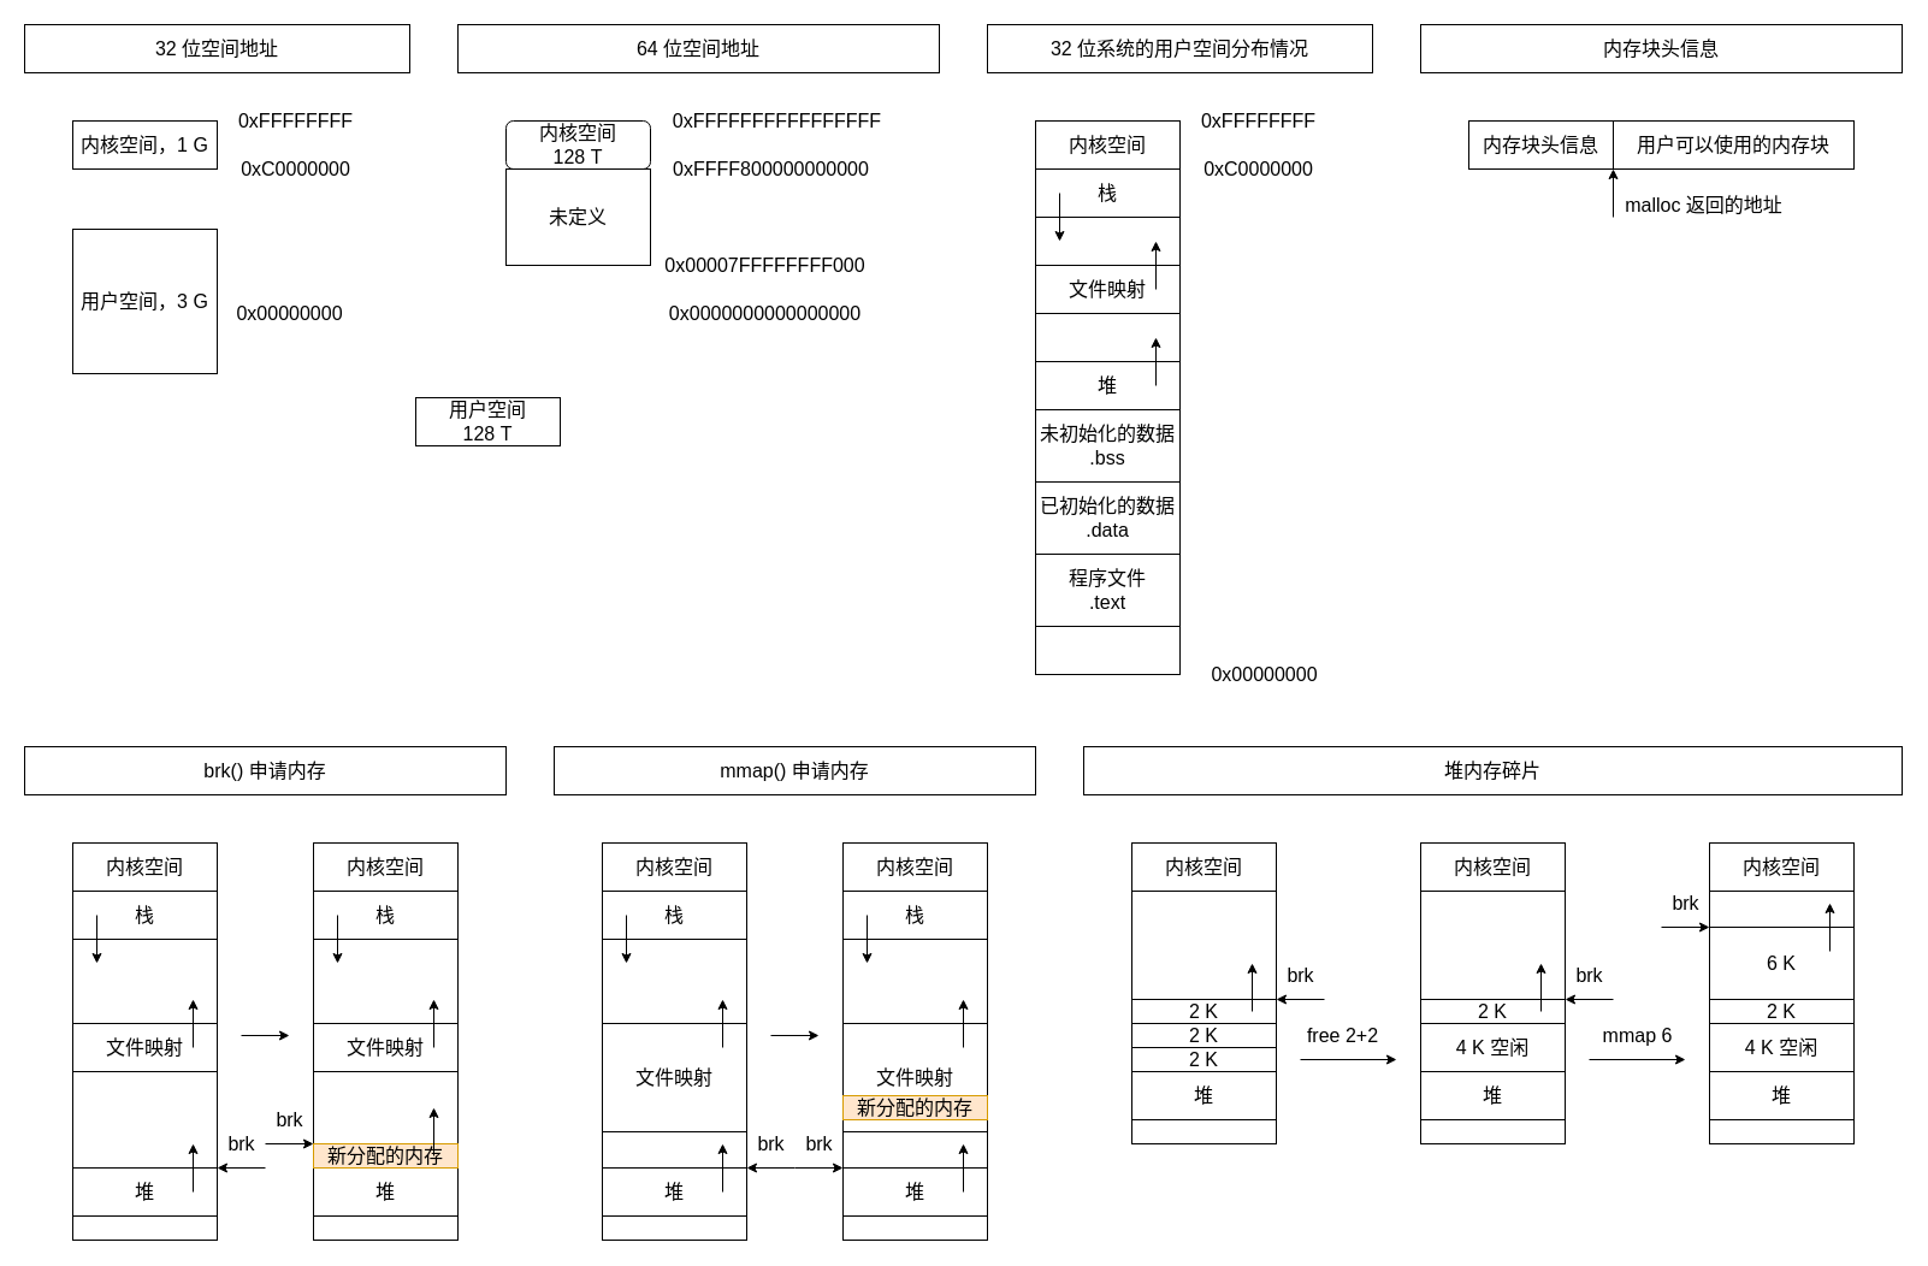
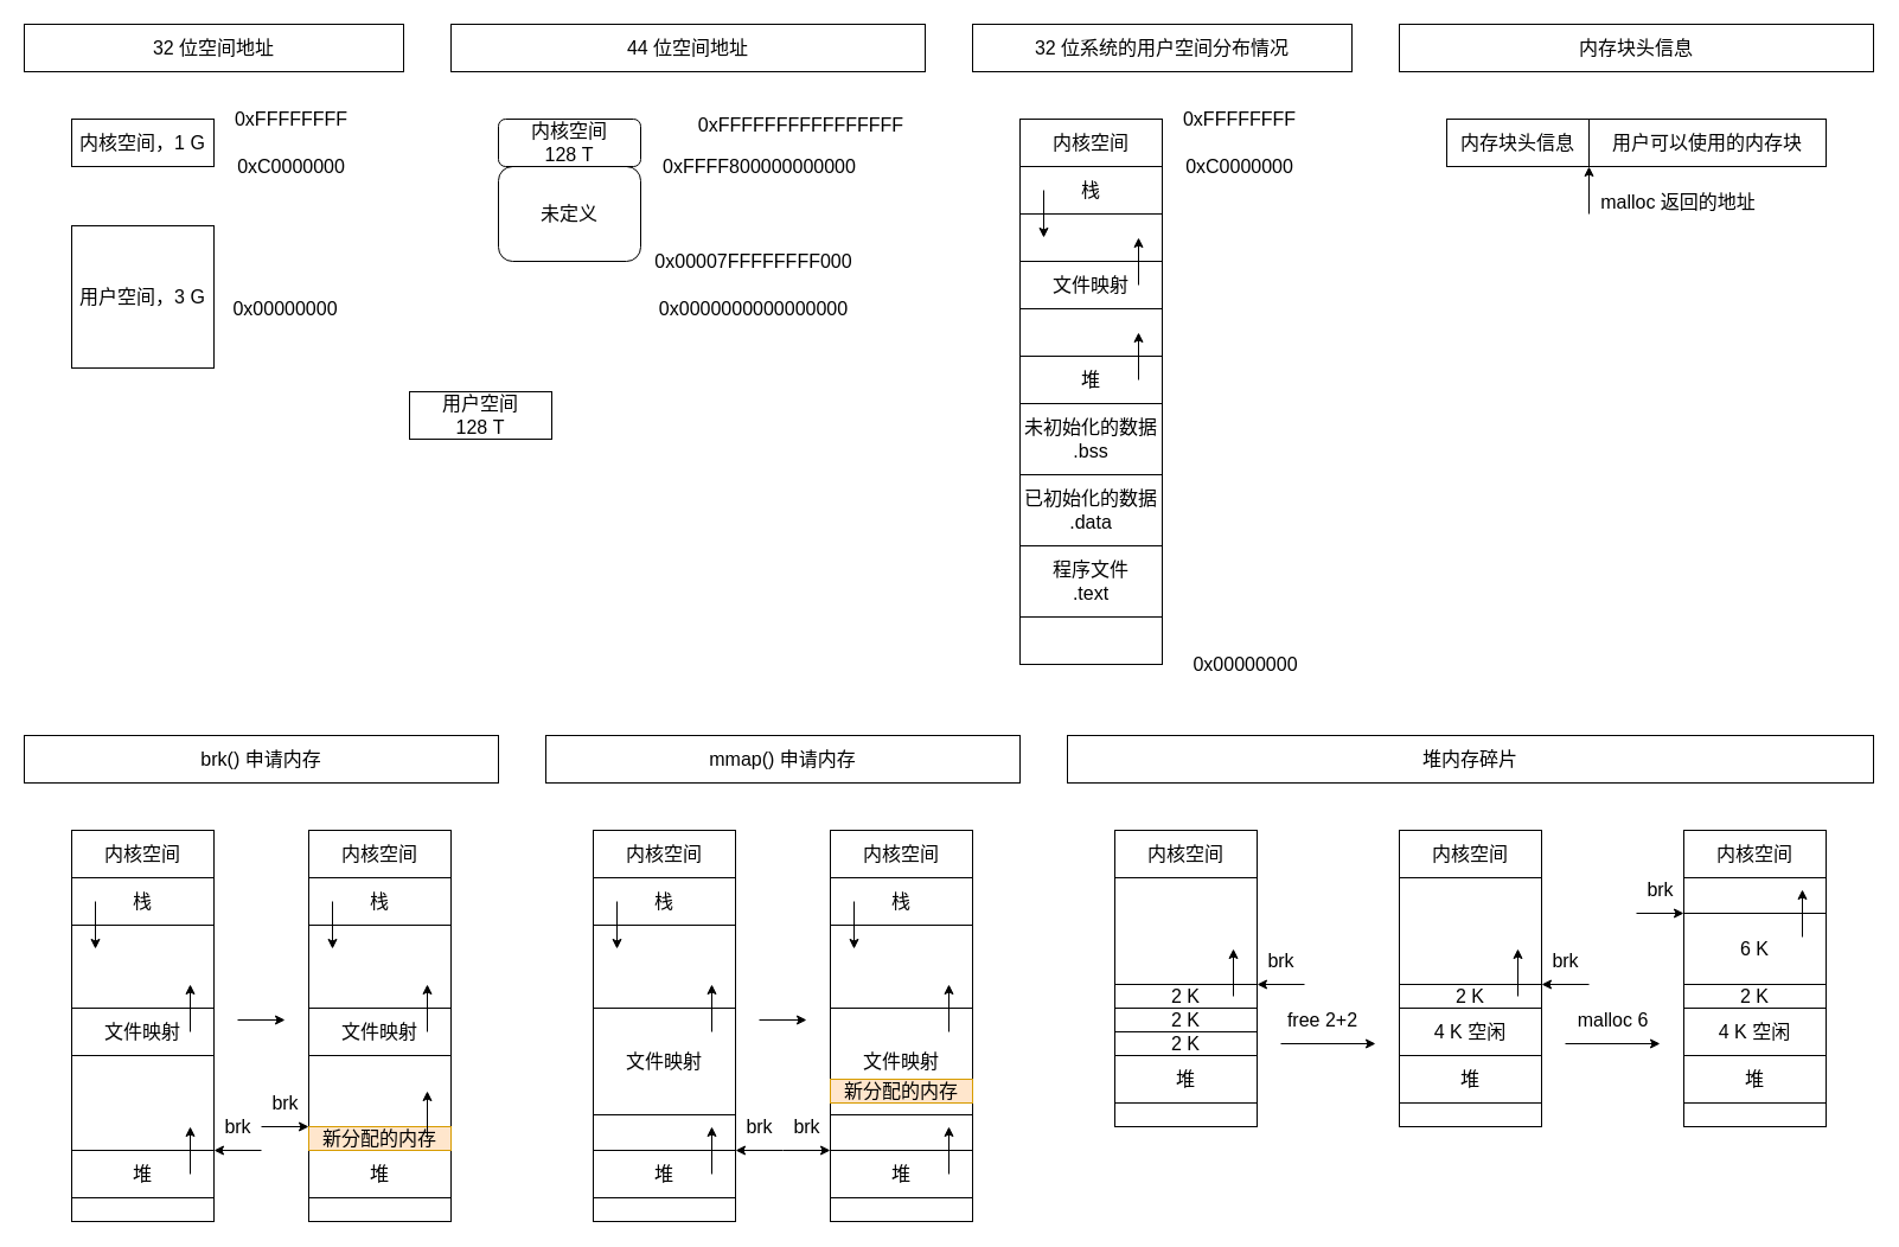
- <mxCell id="13" value="64 位空间地址" style="rounded=0;whiteSpace=wrap;html=1;fontSize=16;strokeColor=default;fillColor=none;container=0;" parent="1" vertex="1"><mxGeometry x="380" y="20" width="400" height="40" as="geometry" /></mxCell>
+ <mxCell id="13" value="44 位空间地址" style="rounded=0;whiteSpace=wrap;html=1;fontSize=16;strokeColor=default;fillColor=none;container=0;" parent="1" vertex="1"><mxGeometry x="380" y="20" width="400" height="40" as="geometry" /></mxCell>
- <mxCell id="8" value="0xFFFFFFFFFFFFFFFF" style="text;html=1;align=center;verticalAlign=middle;resizable=0;points=[];autosize=1;strokeColor=none;fillColor=none;fontSize=16;container=0;" parent="1" vertex="1"><mxGeometry x="550" y="90" width="190" height="20" as="geometry" /></mxCell>
+ <mxCell id="8" value="0xFFFFFFFFFFFFFFFF" style="text;html=1;align=center;verticalAlign=middle;resizable=0;points=[];autosize=1;strokeColor=none;fillColor=none;fontSize=16;container=0;" parent="1" vertex="1"><mxGeometry x="580" y="95" width="190" height="20" as="geometry" /></mxCell>
- <mxCell id="14" value="未定义" style="rounded=0;whiteSpace=wrap;html=1;fontSize=16;strokeColor=default;fillColor=none;container=0;" parent="1" vertex="1"><mxGeometry x="420" y="140" width="120" height="80" as="geometry" /></mxCell>
+ <mxCell id="14" value="未定义" style="whiteSpace=wrap;html=1;fontSize=16;strokeColor=default;fillColor=none;container=0;rounded=1;" parent="1" vertex="1"><mxGeometry x="420" y="140" width="120" height="80" as="geometry" /></mxCell>
- <mxCell id="83" value="mmap 6" style="text;html=1;align=center;verticalAlign=middle;resizable=0;points=[];autosize=1;strokeColor=none;fillColor=none;fontSize=16;container=0;" parent="1" vertex="1"><mxGeometry x="1320" y="850" width="80" height="20" as="geometry" /></mxCell>
+ <mxCell id="83" value="malloc 6" style="text;html=1;align=center;verticalAlign=middle;resizable=0;points=[];autosize=1;strokeColor=none;fillColor=none;fontSize=16;container=0;" parent="1" vertex="1"><mxGeometry x="1320" y="850" width="80" height="20" as="geometry" /></mxCell>
